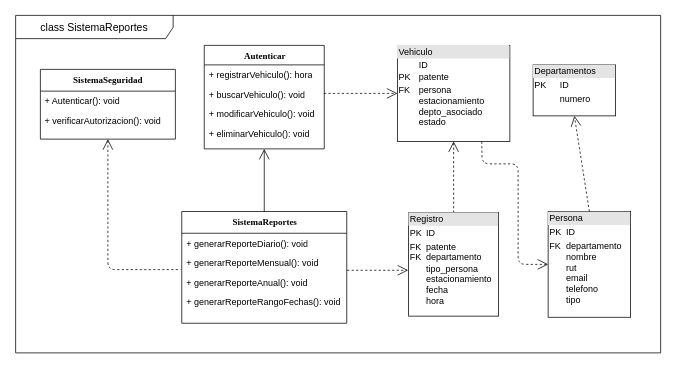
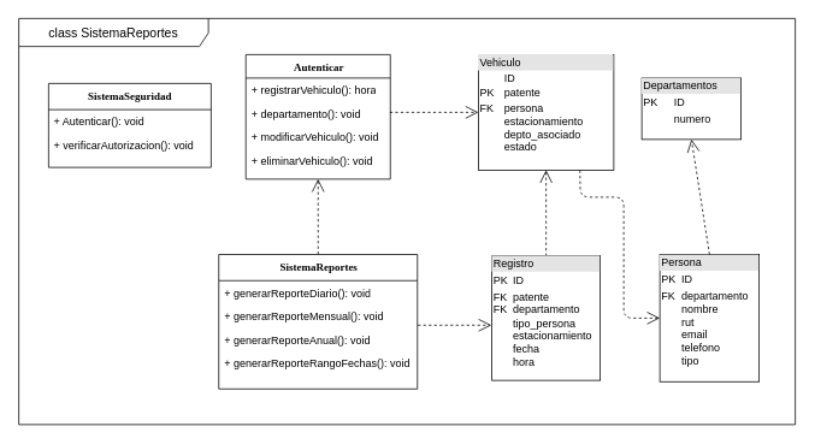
- <mxCell id="22" value="+ buscarVehiculo(): void" style="text;html=1;strokeColor=none;fillColor=none;align=left;verticalAlign=top;spacingLeft=4;spacingRight=4;whiteSpace=wrap;overflow=hidden;rotatable=0;points=[[0,0.5],[1,0.5]];portConstraint=eastwest;" parent="20" vertex="1"><mxGeometry y="52" width="160" height="26" as="geometry" /></mxCell>
+ <mxCell id="22" value="+ departamento(): void" style="text;html=1;strokeColor=none;fillColor=none;align=left;verticalAlign=top;spacingLeft=4;spacingRight=4;whiteSpace=wrap;overflow=hidden;rotatable=0;points=[[0,0.5],[1,0.5]];portConstraint=eastwest;" parent="20" vertex="1"><mxGeometry y="52" width="160" height="26" as="geometry" /></mxCell>
- <mxCell id="26" value="" style="endArrow=none;html=1;dashed=0;startArrow=open;startFill=0;startSize=12;exitX=0.5;exitY=1;exitDx=0;exitDy=0;entryX=0.5;entryY=0;entryDx=0;entryDy=0;" parent="1" source="20" target="3" edge="1"><mxGeometry width="50" height="50" relative="1" as="geometry"><mxPoint x="614.529" y="197.824" as="sourcePoint" /><mxPoint x="614.529" y="293.118" as="targetPoint" /></mxGeometry></mxCell>
+ <mxCell id="26" value="" style="endArrow=none;html=1;dashed=1;startArrow=open;startFill=0;startSize=12;exitX=0.5;exitY=1;exitDx=0;exitDy=0;entryX=0.5;entryY=0;entryDx=0;entryDy=0;" parent="1" source="20" target="3" edge="1"><mxGeometry width="50" height="50" relative="1" as="geometry"><mxPoint x="614.529" y="197.824" as="sourcePoint" /><mxPoint x="614.529" y="293.118" as="targetPoint" /></mxGeometry></mxCell>
- <mxCell id="18" value="" style="endArrow=none;html=1;dashed=1;exitX=0.5;exitY=1;exitDx=0;exitDy=0;entryX=-0.007;entryY=0.865;entryDx=0;entryDy=0;startArrow=open;startFill=0;startSize=12;entryPerimeter=0;" parent="1" source="15" target="5" edge="1"><mxGeometry width="50" height="50" relative="1" as="geometry"><mxPoint x="419" y="182" as="sourcePoint" /><mxPoint x="419" y="272" as="targetPoint" /><Array as="points"><mxPoint x="143" y="359" /></Array></mxGeometry></mxCell>
